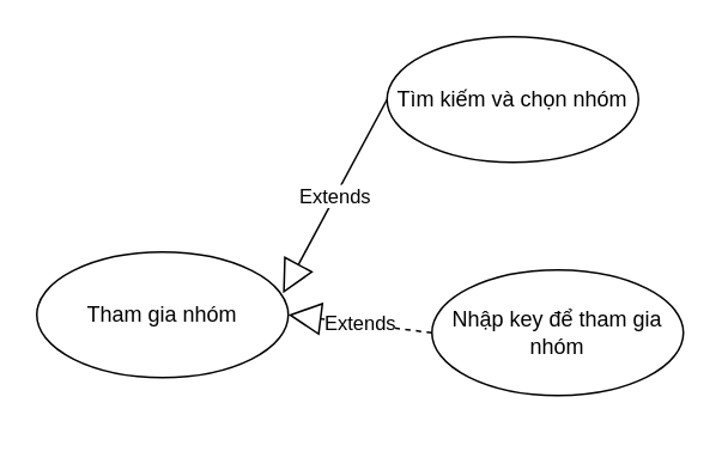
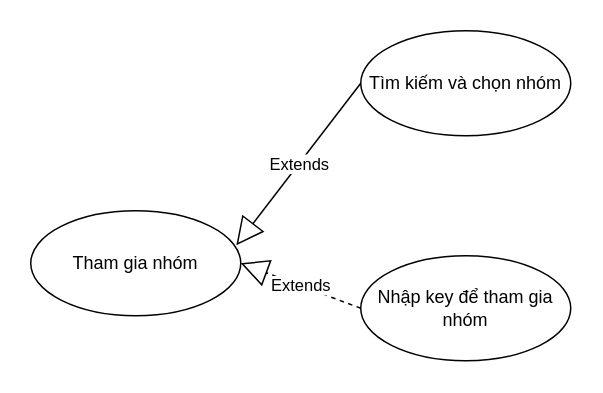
- <mxCell id="3" value="Tìm kiếm và chọn nhóm" style="ellipse;whiteSpace=wrap;html=1;" vertex="1" parent="1"><mxGeometry x="215" y="20" width="140" height="70" as="geometry" /></mxCell>
+ <mxCell id="3" value="Tìm kiếm và chọn nhóm" style="ellipse;whiteSpace=wrap;html=1;" vertex="1" parent="1"><mxGeometry x="240" y="20" width="140" height="70" as="geometry" /></mxCell>
- <mxCell id="4" value="Nhập key để tham gia nhóm" style="ellipse;whiteSpace=wrap;html=1;" vertex="1" parent="1"><mxGeometry x="240" y="150" width="140" height="70" as="geometry" /></mxCell>
+ <mxCell id="4" value="Nhập key để tham gia nhóm" style="ellipse;whiteSpace=wrap;html=1;" vertex="1" parent="1"><mxGeometry x="240" y="170" width="140" height="70" as="geometry" /></mxCell>
